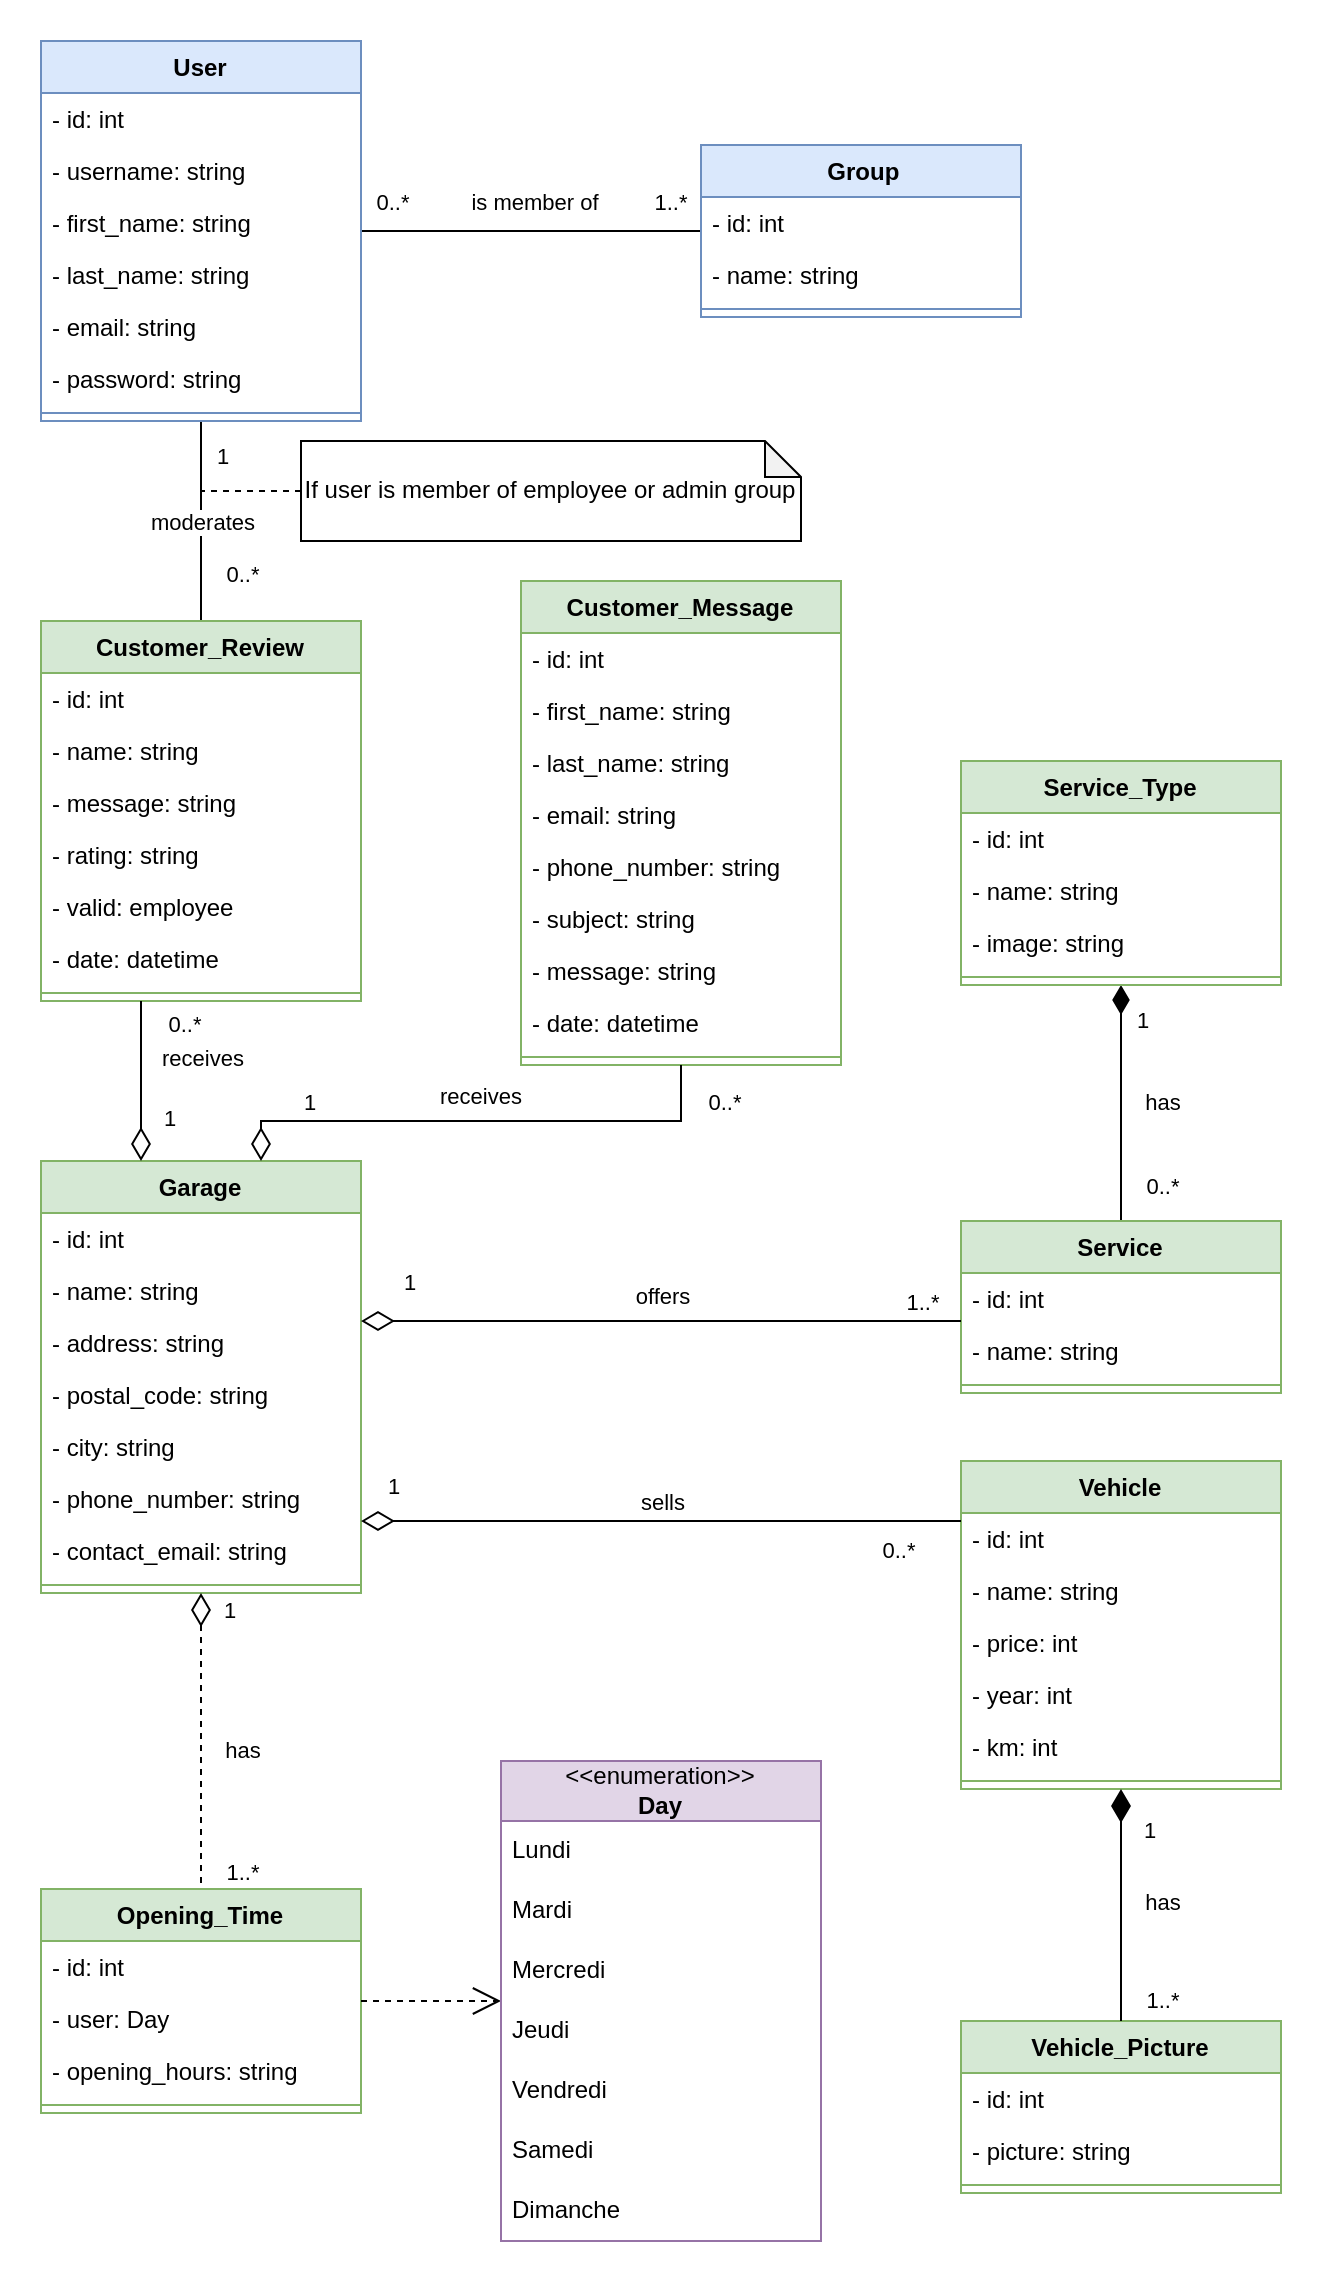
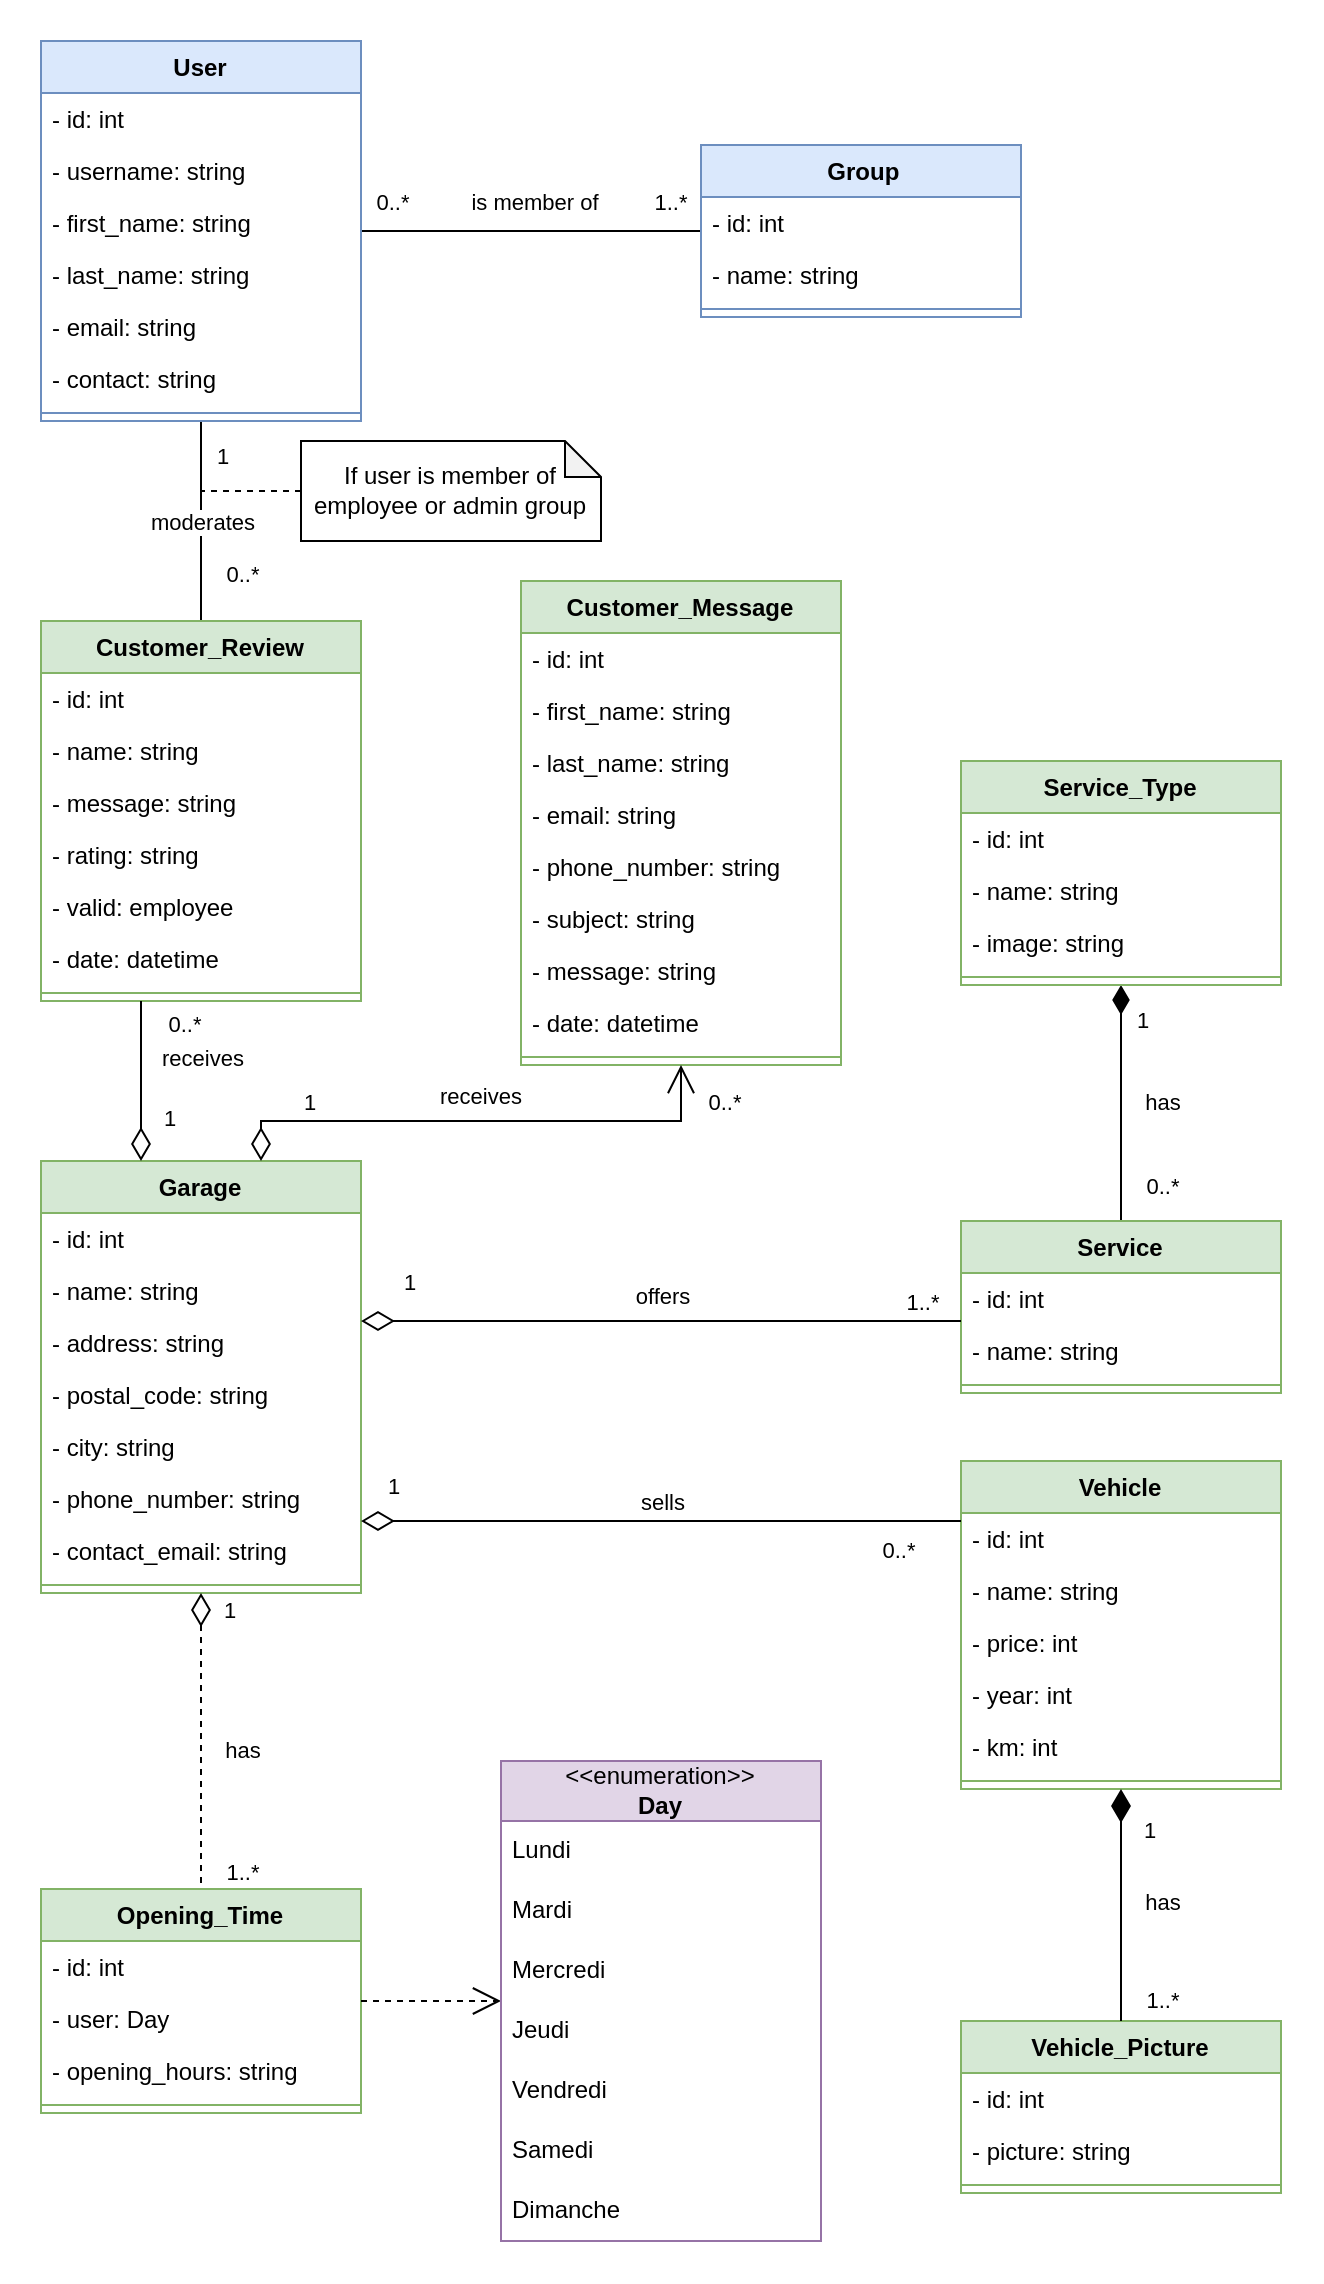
- <mxCell id="16" value="- password: string" style="text;strokeColor=none;fillColor=none;align=left;verticalAlign=top;spacingLeft=4;spacingRight=4;overflow=hidden;rotatable=0;points=[[0,0.5],[1,0.5]];portConstraint=eastwest;whiteSpace=wrap;html=1;" parent="10" vertex="1"><mxGeometry y="156" width="160" height="26" as="geometry" /></mxCell>
+ <mxCell id="16" value="- contact: string" style="text;strokeColor=none;fillColor=none;align=left;verticalAlign=top;spacingLeft=4;spacingRight=4;overflow=hidden;rotatable=0;points=[[0,0.5],[1,0.5]];portConstraint=eastwest;whiteSpace=wrap;html=1;" parent="10" vertex="1"><mxGeometry y="156" width="160" height="26" as="geometry" /></mxCell>
- <mxCell id="105" value="If user is member of employee or admin group" style="shape=note;whiteSpace=wrap;html=1;backgroundOutline=1;darkOpacity=0.05;size=18;" parent="1" vertex="1"><mxGeometry x="150" y="220" width="250" height="50" as="geometry" /></mxCell>
+ <mxCell id="105" value="If user is member of employee or admin group" style="shape=note;whiteSpace=wrap;html=1;backgroundOutline=1;darkOpacity=0.05;size=18;" parent="1" vertex="1"><mxGeometry x="150" y="220" width="150" height="50" as="geometry" /></mxCell>
- <mxCell id="99" value="1" style="endArrow=none;html=1;endSize=12;startArrow=diamondThin;startSize=14;startFill=0;edgeStyle=orthogonalEdgeStyle;align=left;verticalAlign=bottom;rounded=0;endFill=0;" parent="1" source="45" target="30" edge="1"><mxGeometry x="-0.69" relative="1" as="geometry"><mxPoint x="150" y="570" as="sourcePoint" /><mxPoint x="450" y="570" as="targetPoint" /><Array as="points"><mxPoint x="130" y="560" /><mxPoint x="340" y="560" /></Array><mxPoint as="offset" /></mxGeometry></mxCell>
+ <mxCell id="99" value="1" style="endArrow=open;html=1;endSize=12;startArrow=diamondThin;startSize=14;startFill=0;edgeStyle=orthogonalEdgeStyle;align=left;verticalAlign=bottom;rounded=0;endFill=0;" parent="1" source="45" target="30" edge="1"><mxGeometry x="-0.69" relative="1" as="geometry"><mxPoint x="150" y="570" as="sourcePoint" /><mxPoint x="450" y="570" as="targetPoint" /><Array as="points"><mxPoint x="130" y="560" /><mxPoint x="340" y="560" /></Array><mxPoint as="offset" /></mxGeometry></mxCell>
